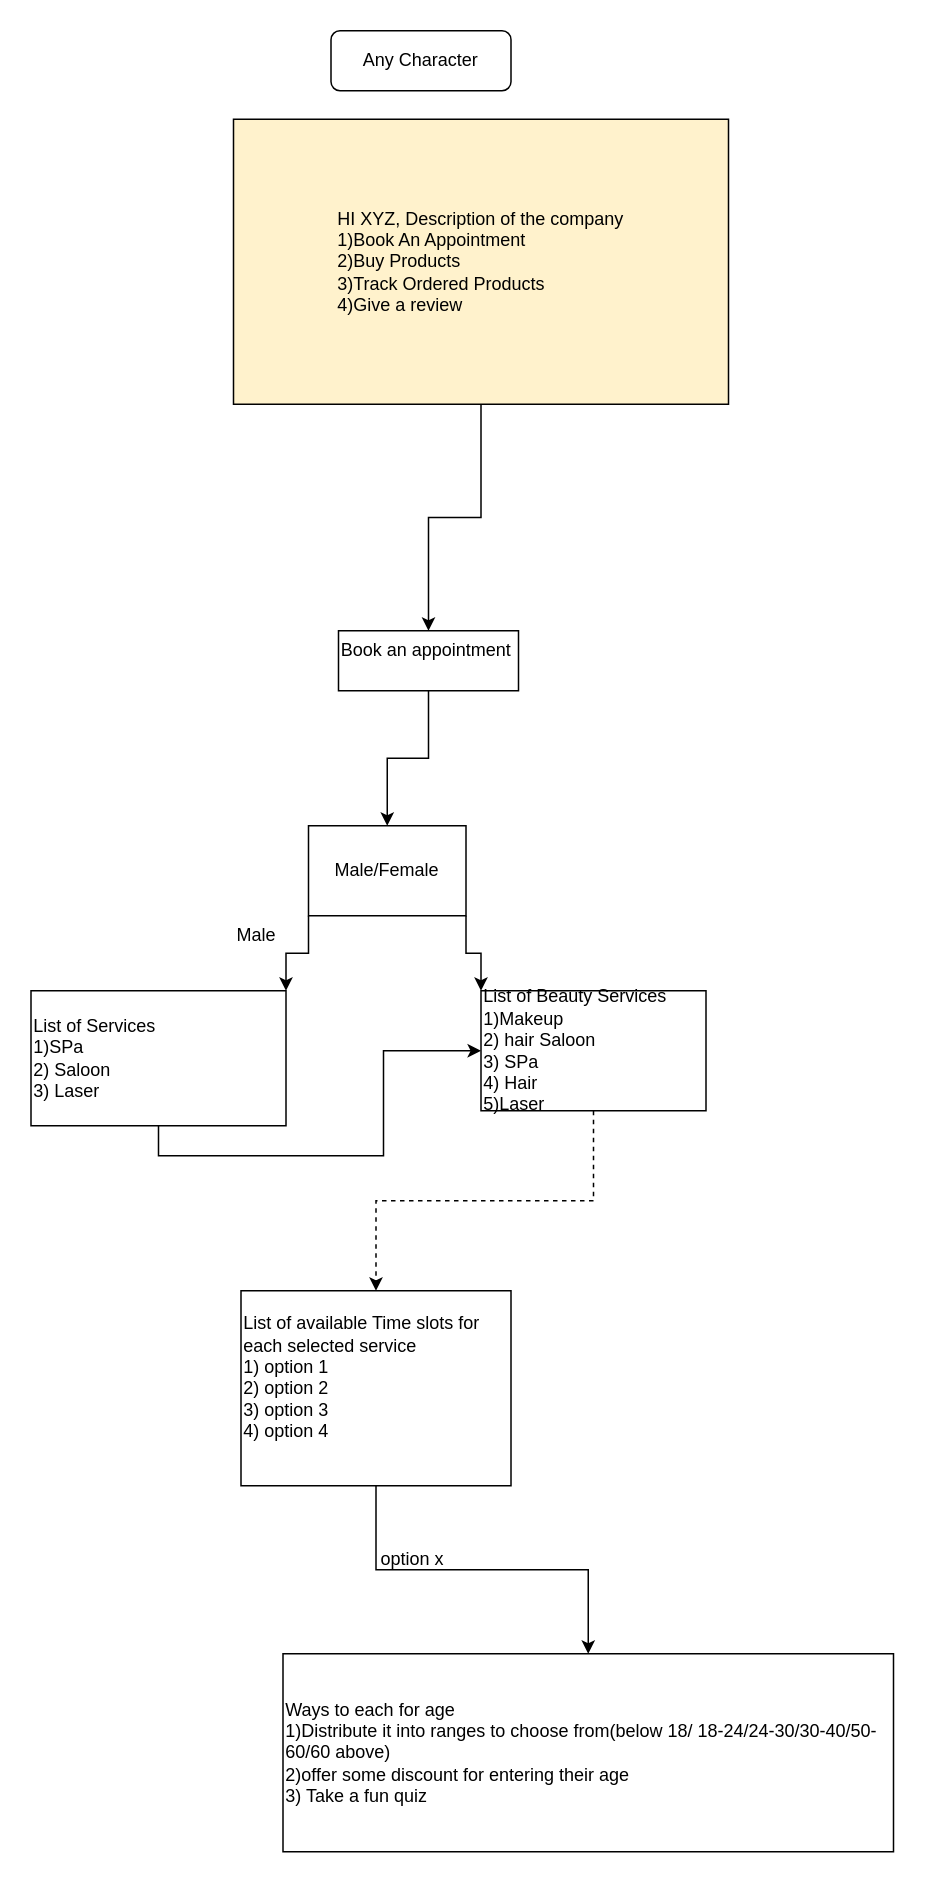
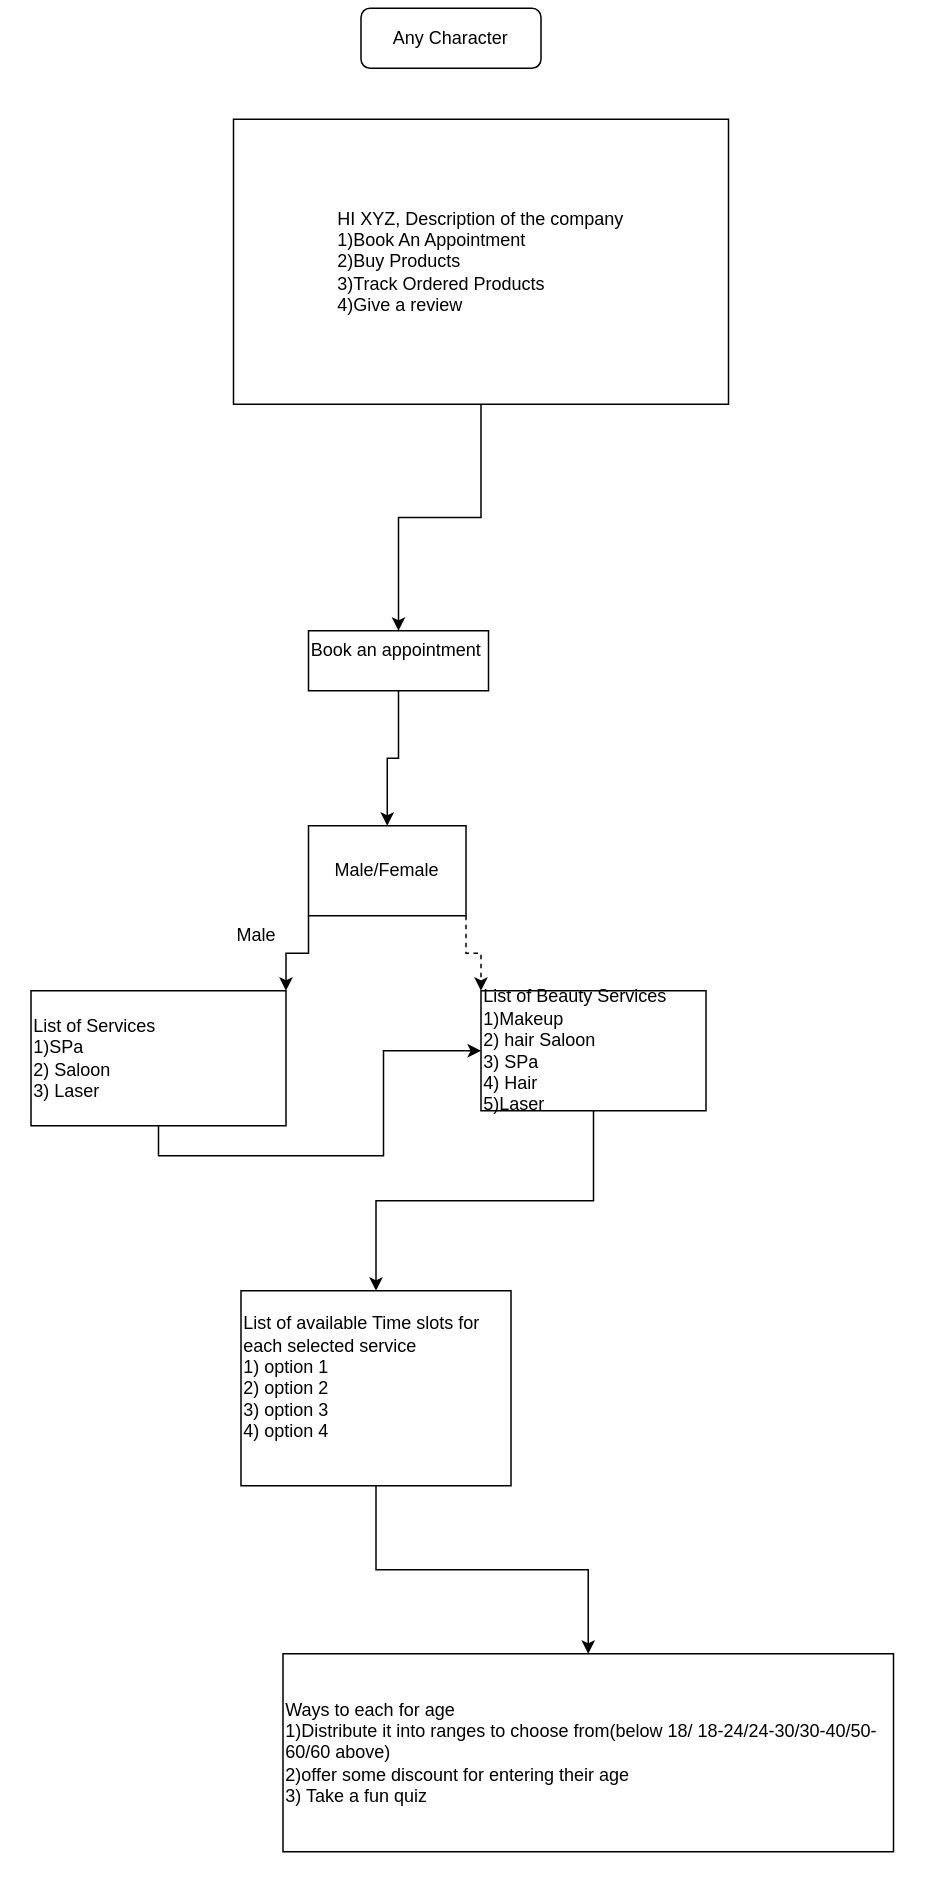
- <mxCell id="2" value="Any Character" style="rounded=1;whiteSpace=wrap;html=1;fontSize=12;glass=0;strokeWidth=1;shadow=0;" parent="1" vertex="1"><mxGeometry x="220" y="20" width="120" height="40" as="geometry" /></mxCell>
+ <mxCell id="2" value="Any Character" style="rounded=1;whiteSpace=wrap;html=1;fontSize=12;glass=0;strokeWidth=1;shadow=0;" parent="1" vertex="1"><mxGeometry x="240" y="5" width="120" height="40" as="geometry" /></mxCell>
- <mxCell id="4" value="&lt;div style=&quot;text-align: left;&quot;&gt;&lt;span style=&quot;background-color: initial;&quot;&gt;HI XYZ, Description of the company&lt;/span&gt;&lt;/div&gt;&lt;div style=&quot;text-align: left;&quot;&gt;1)Book An Appointment&lt;/div&gt;&lt;div style=&quot;text-align: left;&quot;&gt;2)Buy Products&amp;nbsp; &amp;nbsp; &amp;nbsp; &amp;nbsp; &amp;nbsp; &amp;nbsp; &amp;nbsp;&lt;/div&gt;&lt;div style=&quot;text-align: left;&quot;&gt;3)Track Ordered Products&lt;/div&gt;&lt;div style=&quot;text-align: left;&quot;&gt;4)Give a review&lt;/div&gt;" style="rounded=0;whiteSpace=wrap;html=1;fillColor=#fff2cc;" vertex="1" parent="1"><mxGeometry x="155" y="79" width="330" height="190" as="geometry" /></mxCell>
+ <mxCell id="4" value="&lt;div style=&quot;text-align: left;&quot;&gt;&lt;span style=&quot;background-color: initial;&quot;&gt;HI XYZ, Description of the company&lt;/span&gt;&lt;/div&gt;&lt;div style=&quot;text-align: left;&quot;&gt;1)Book An Appointment&lt;/div&gt;&lt;div style=&quot;text-align: left;&quot;&gt;2)Buy Products&amp;nbsp; &amp;nbsp; &amp;nbsp; &amp;nbsp; &amp;nbsp; &amp;nbsp; &amp;nbsp;&lt;/div&gt;&lt;div style=&quot;text-align: left;&quot;&gt;3)Track Ordered Products&lt;/div&gt;&lt;div style=&quot;text-align: left;&quot;&gt;4)Give a review&lt;/div&gt;" style="rounded=0;whiteSpace=wrap;html=1;" vertex="1" parent="1"><mxGeometry x="155" y="79" width="330" height="190" as="geometry" /></mxCell>
- <mxCell id="6" value="Book an appointment&lt;div&gt;&lt;br&gt;&lt;/div&gt;" style="rounded=0;whiteSpace=wrap;html=1;align=left;" vertex="1" parent="1"><mxGeometry x="225" y="420" width="120" height="40" as="geometry" /></mxCell>
+ <mxCell id="6" value="Book an appointment&lt;div&gt;&lt;br&gt;&lt;/div&gt;" style="rounded=0;whiteSpace=wrap;html=1;align=left;" vertex="1" parent="1"><mxGeometry x="205" y="420" width="120" height="40" as="geometry" /></mxCell>
- <mxCell id="8" style="edgeStyle=orthogonalEdgeStyle;rounded=0;orthogonalLoop=1;jettySize=auto;html=1;exitX=1;exitY=1;exitDx=0;exitDy=0;entryX=0;entryY=0;entryDx=0;entryDy=0;" edge="1" parent="1" source="9" target="13"><mxGeometry relative="1" as="geometry" /></mxCell>
+ <mxCell id="8" style="edgeStyle=orthogonalEdgeStyle;rounded=0;orthogonalLoop=1;jettySize=auto;html=1;exitX=1;exitY=1;exitDx=0;exitDy=0;entryX=0;entryY=0;entryDx=0;entryDy=0;dashed=1;" edge="1" parent="1" source="9" target="13"><mxGeometry relative="1" as="geometry" /></mxCell>
- <mxCell id="12" style="edgeStyle=orthogonalEdgeStyle;rounded=0;orthogonalLoop=1;jettySize=auto;html=1;dashed=1;" edge="1" parent="1" source="13" target="16"><mxGeometry relative="1" as="geometry" /></mxCell>
+ <mxCell id="12" style="edgeStyle=orthogonalEdgeStyle;rounded=0;orthogonalLoop=1;jettySize=auto;html=1;" edge="1" parent="1" source="13" target="16"><mxGeometry relative="1" as="geometry" /></mxCell>
- <mxCell id="18" value="option x" style="text;html=1;align=center;verticalAlign=middle;resizable=0;points=[];autosize=1;strokeColor=none;fillColor=none;" vertex="1" parent="1"><mxGeometry x="241" y="1022" width="66" height="33" as="geometry" /></mxCell>
